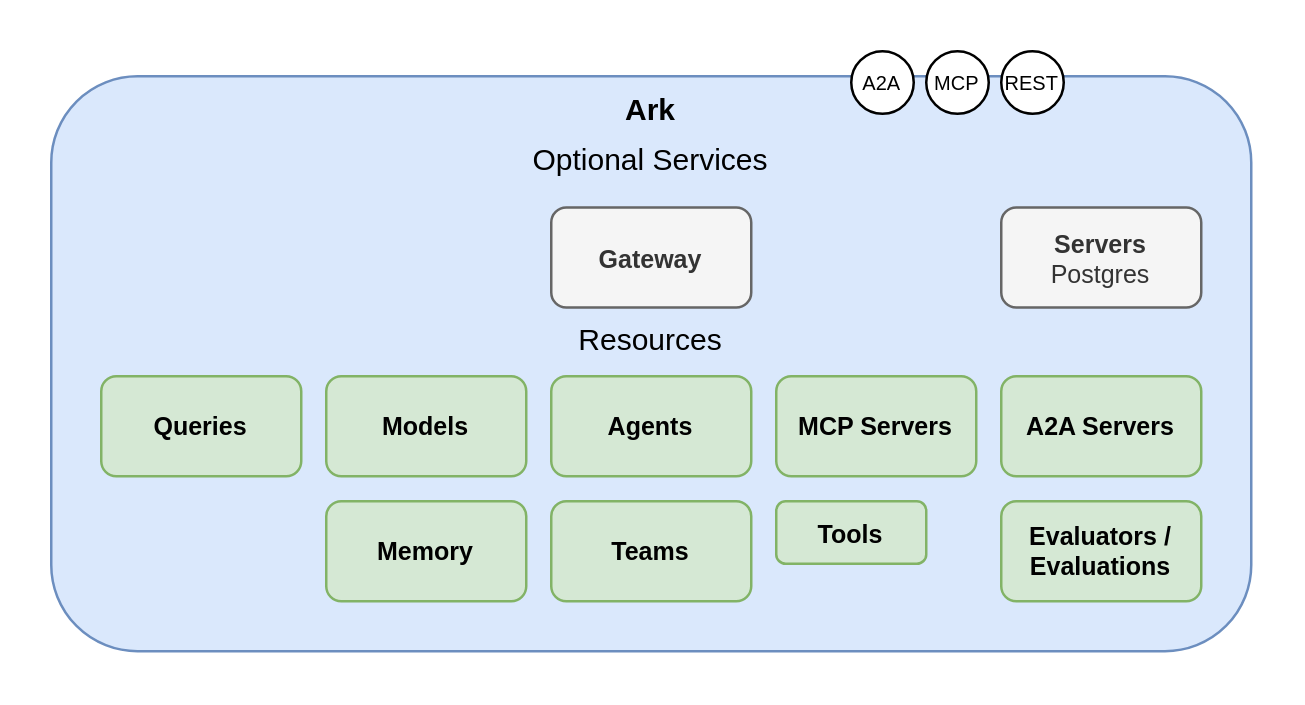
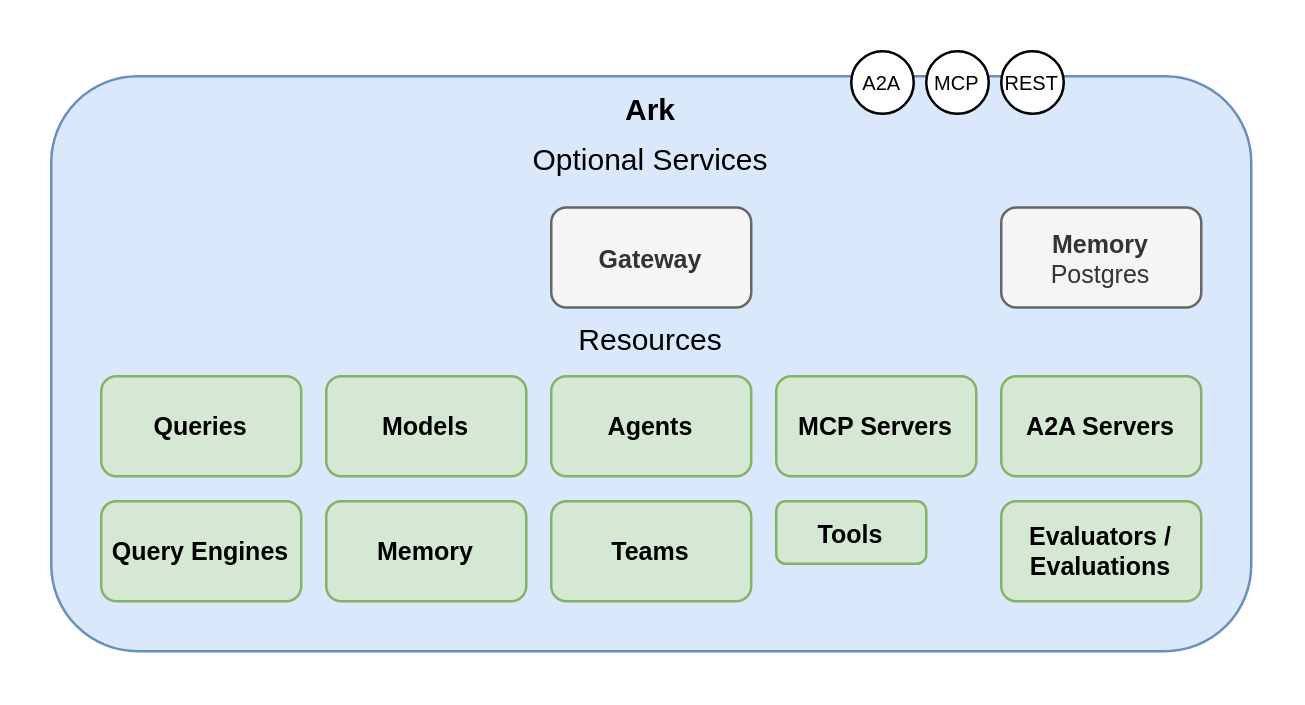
- <mxCell id="17" value="&lt;font&gt;&lt;b&gt;Servers&lt;/b&gt;&lt;br&gt;&lt;/font&gt;&lt;div&gt;&lt;font&gt;Postgres&lt;/font&gt;&lt;/div&gt;" style="rounded=1;whiteSpace=wrap;html=1;fillColor=#f5f5f5;fontColor=#333333;strokeColor=#666666;verticalAlign=middle;fontSize=10;" vertex="1" parent="1"><mxGeometry x="400" y="82.5" width="80" height="40" as="geometry" /></mxCell>
+ <mxCell id="17" value="&lt;font&gt;&lt;b&gt;Memory&lt;/b&gt;&lt;br&gt;&lt;/font&gt;&lt;div&gt;&lt;font&gt;Postgres&lt;/font&gt;&lt;/div&gt;" style="rounded=1;whiteSpace=wrap;html=1;fillColor=#f5f5f5;fontColor=#333333;strokeColor=#666666;verticalAlign=middle;fontSize=10;" vertex="1" parent="1"><mxGeometry x="400" y="82.5" width="80" height="40" as="geometry" /></mxCell>
+ <mxCell id="10" value="&lt;font&gt;&lt;b&gt;Query Engines&lt;/b&gt;&lt;br&gt;&lt;/font&gt;" style="rounded=1;whiteSpace=wrap;html=1;fillColor=#d5e8d4;strokeColor=#82b366;fontSize=10;verticalAlign=middle;" parent="1" vertex="1"><mxGeometry x="40" y="200" width="80" height="40" as="geometry" /></mxCell>
